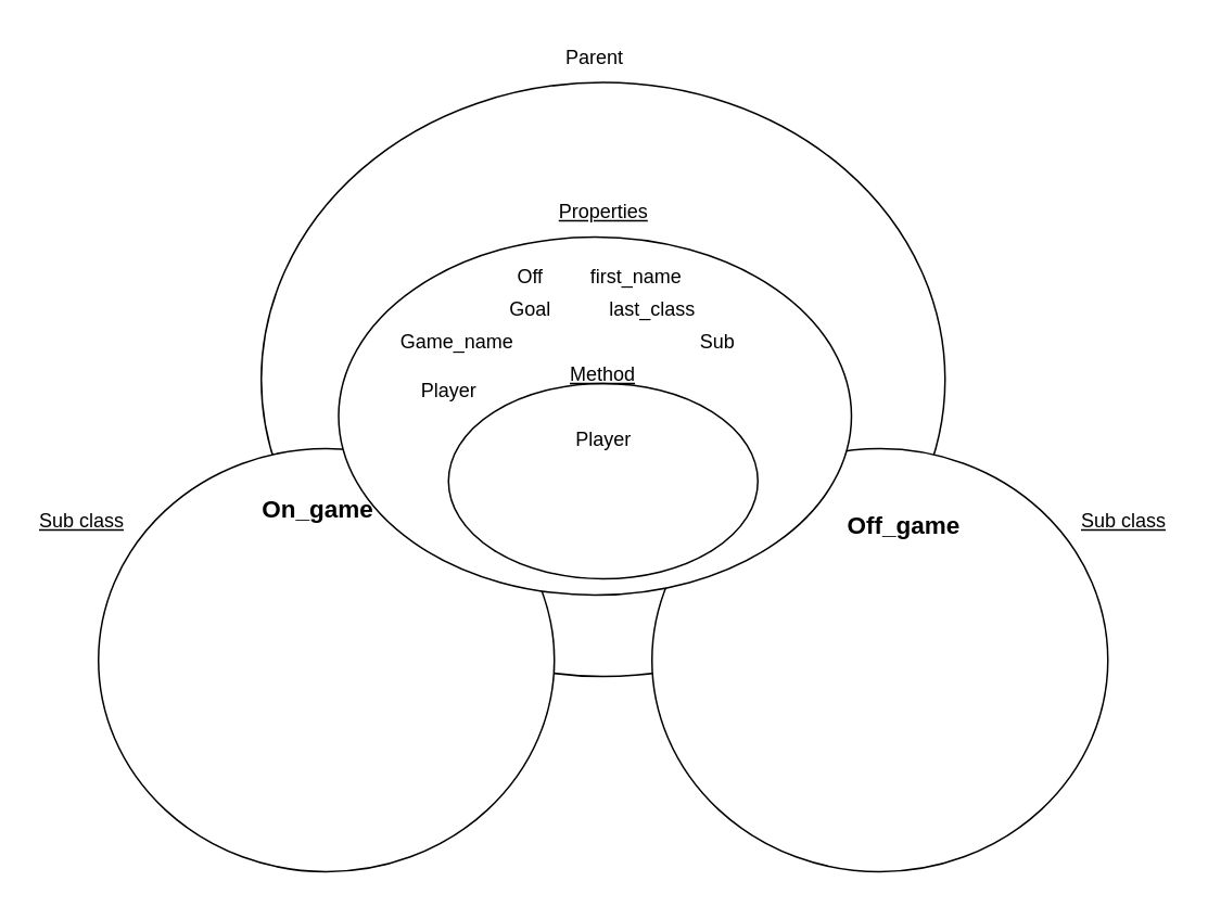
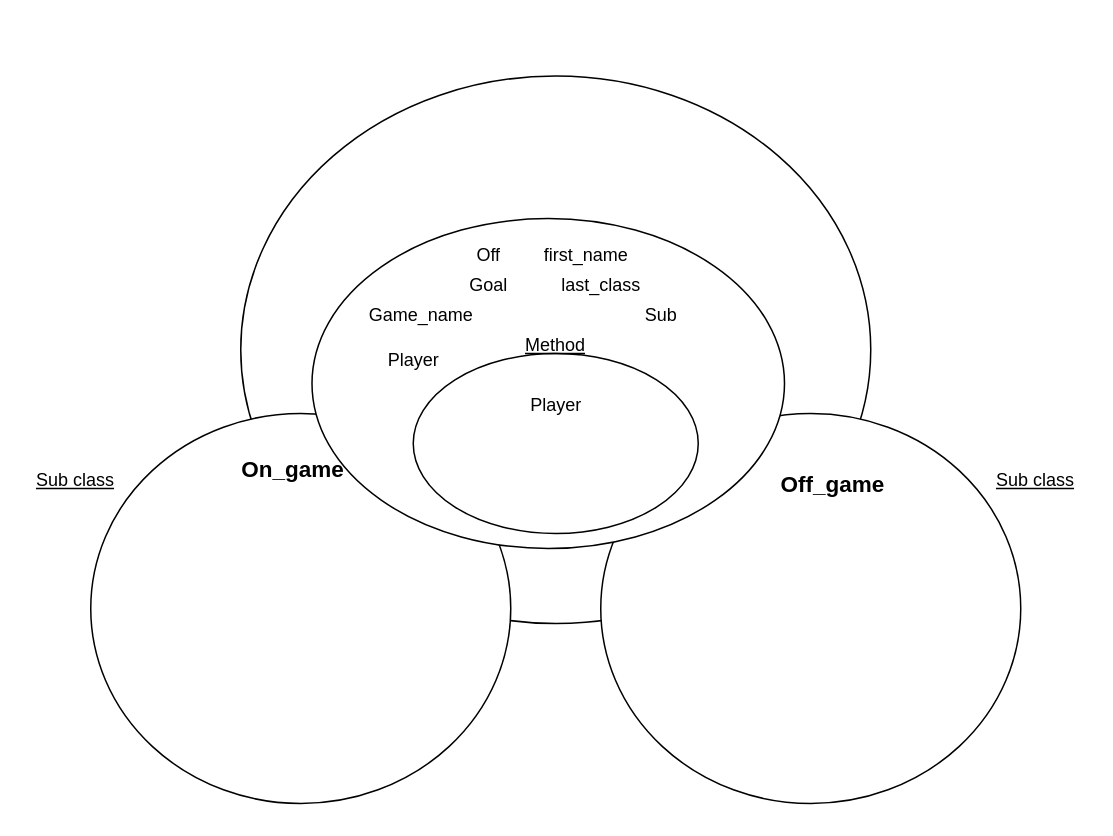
- <mxCell id="3" value="Parent" style="text;html=1;strokeColor=none;fillColor=none;align=center;verticalAlign=middle;whiteSpace=wrap;rounded=0;" vertex="1" parent="1"><mxGeometry x="335" y="20" width="60" height="30" as="geometry" /></mxCell>
- <mxCell id="6" value="&lt;u&gt;Properties&lt;/u&gt;" style="text;html=1;align=center;verticalAlign=middle;resizable=0;points=[];autosize=1;strokeColor=none;fillColor=none;" vertex="1" parent="1"><mxGeometry x="330" y="115" width="80" height="30" as="geometry" /></mxCell>
